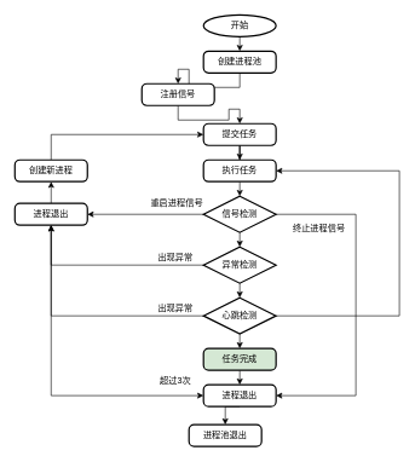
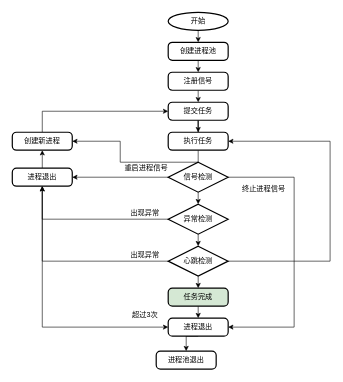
- <mxCell id="7" value="注册信号" style="rounded=1;whiteSpace=wrap;html=1;absoluteArcSize=1;arcSize=14;strokeWidth=2;" parent="1" vertex="1"><mxGeometry x="195" y="115" width="100" height="30" as="geometry" /></mxCell>
+ <mxCell id="7" value="注册信号" style="rounded=1;whiteSpace=wrap;html=1;absoluteArcSize=1;arcSize=14;strokeWidth=2;" parent="1" vertex="1"><mxGeometry x="280" y="120" width="100" height="30" as="geometry" /></mxCell>
- <mxCell id="10" style="edgeStyle=orthogonalEdgeStyle;rounded=0;orthogonalLoop=1;jettySize=auto;html=1;exitX=0.5;exitY=1;exitDx=0;exitDy=0;entryX=0.5;entryY=0;entryDx=0;entryDy=0;entryPerimeter=0;" parent="1" source="11" target="15" edge="1"><mxGeometry relative="1" as="geometry" /></mxCell>
+ <mxCell id="10" style="edgeStyle=orthogonalEdgeStyle;rounded=0;orthogonalLoop=1;jettySize=auto;html=1;exitX=0.5;exitY=1;exitDx=0;exitDy=0;" parent="1" source="11" target="34" edge="1"><mxGeometry relative="1" as="geometry" /></mxCell>
